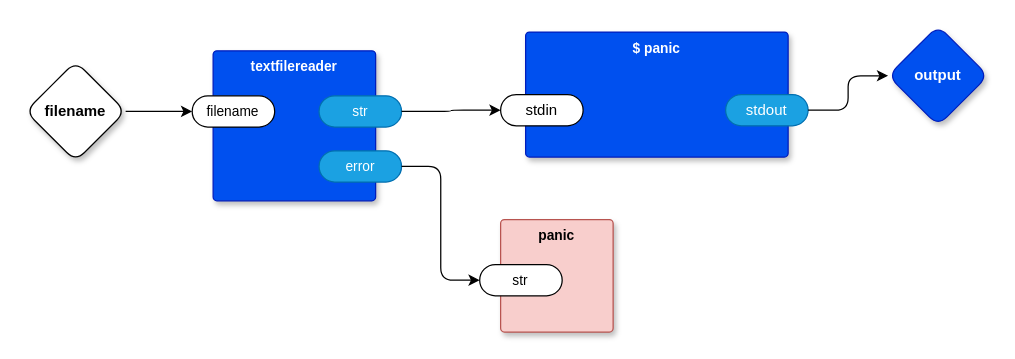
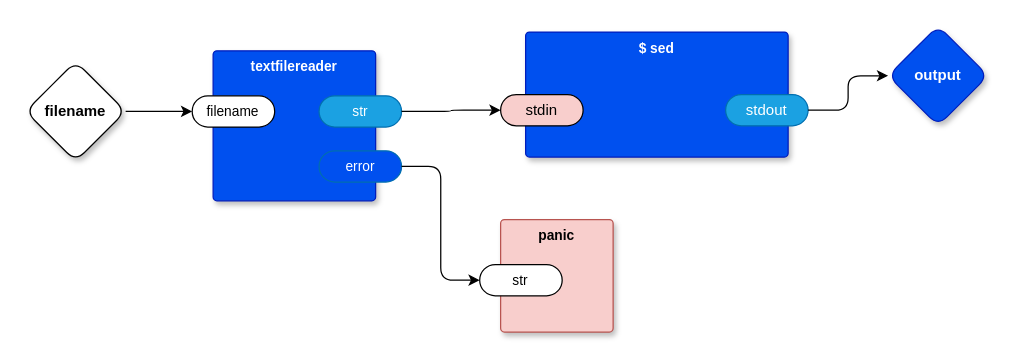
- <mxCell id="12" value="&lt;div&gt;$ panic&lt;/div&gt;" style="rounded=1;whiteSpace=wrap;html=1;sketch=0;container=1;recursiveResize=0;verticalAlign=top;arcSize=6;fontStyle=1;autosize=0;points=[];absoluteArcSize=1;shadow=1;strokeColor=#001DBC;fillColor=#0050ef;fontColor=#ffffff;fontFamily=Helvetica;fontSize=11;" vertex="1" parent="1"><mxGeometry x="420" y="25" width="210" height="100" as="geometry"><mxRectangle x="-98" y="-1230" width="99" height="26" as="alternateBounds" /></mxGeometry></mxCell>
+ <mxCell id="12" value="&lt;div&gt;$ sed&lt;/div&gt;" style="rounded=1;whiteSpace=wrap;html=1;sketch=0;container=1;recursiveResize=0;verticalAlign=top;arcSize=6;fontStyle=1;autosize=0;points=[];absoluteArcSize=1;shadow=1;strokeColor=#001DBC;fillColor=#0050ef;fontColor=#ffffff;fontFamily=Helvetica;fontSize=11;" vertex="1" parent="1"><mxGeometry x="420" y="25" width="210" height="100" as="geometry"><mxRectangle x="-98" y="-1230" width="99" height="26" as="alternateBounds" /></mxGeometry></mxCell>
- <mxCell id="14" value="stdin" style="rounded=1;whiteSpace=wrap;html=1;sketch=0;points=[[0,0.5,0,0,0],[1,0.5,0,0,0]];arcSize=50;" vertex="1" parent="12"><mxGeometry x="-20" y="50" width="66" height="25" as="geometry" /></mxCell>
+ <mxCell id="14" value="stdin" style="rounded=1;whiteSpace=wrap;html=1;sketch=0;points=[[0,0.5,0,0,0],[1,0.5,0,0,0]];arcSize=50;fillColor=#f8cecc;" vertex="1" parent="12"><mxGeometry x="-20" y="50" width="66" height="25" as="geometry" /></mxCell>
- <mxCell id="8" value="error" style="rounded=1;whiteSpace=wrap;html=1;sketch=0;points=[[0,0.5,0,0,0],[1,0.5,0,0,0]];fillColor=#1ba1e2;fontColor=#ffffff;strokeColor=#006EAF;arcSize=50;fontFamily=Helvetica;fontSize=11;" vertex="1" parent="5"><mxGeometry x="84.75" y="80" width="66" height="25" as="geometry" /></mxCell>
+ <mxCell id="8" value="error" style="rounded=1;whiteSpace=wrap;html=1;sketch=0;points=[[0,0.5,0,0,0],[1,0.5,0,0,0]];fillColor=#0050ef;fontColor=#ffffff;strokeColor=#006EAF;arcSize=50;fontFamily=Helvetica;fontSize=11;" vertex="1" parent="5"><mxGeometry x="84.75" y="80" width="66" height="25" as="geometry" /></mxCell>
